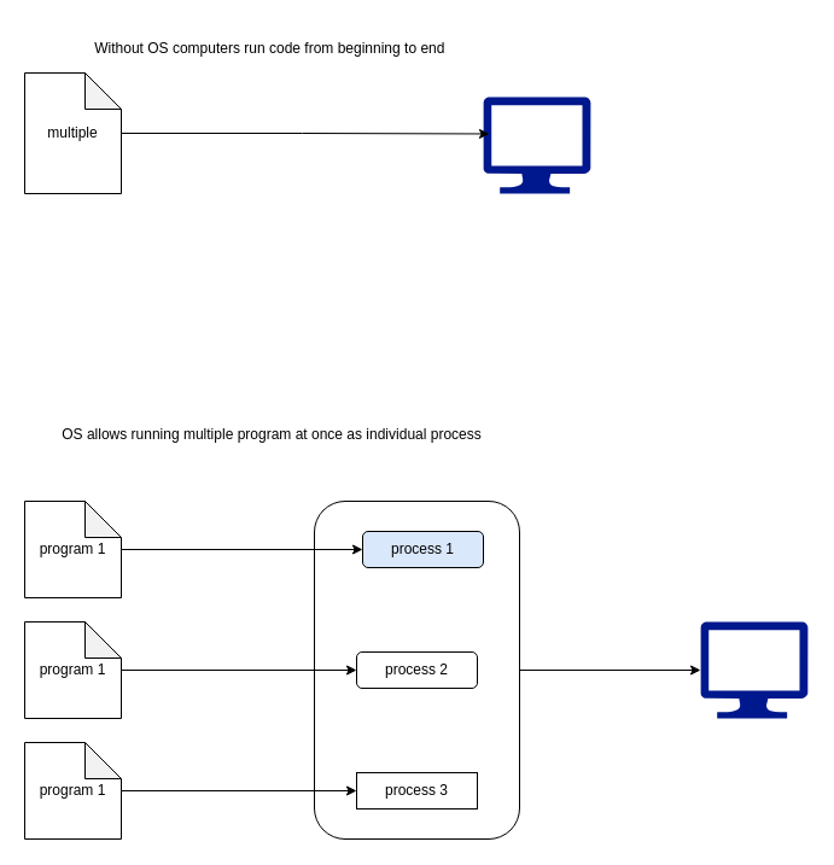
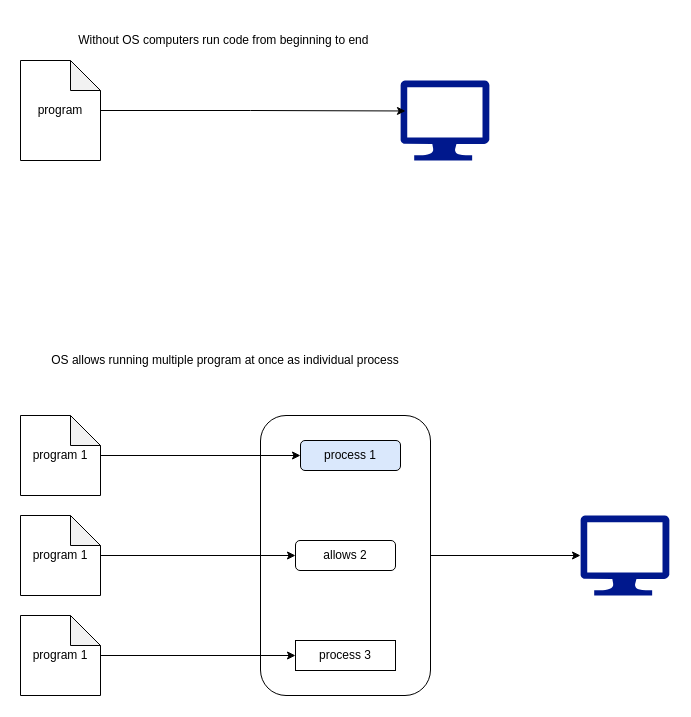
- <mxCell id="4" value="multiple" style="shape=note;whiteSpace=wrap;html=1;backgroundOutline=1;darkOpacity=0.05;" vertex="1" parent="1"><mxGeometry x="20" y="60" width="80" height="100" as="geometry" /></mxCell>
+ <mxCell id="4" value="program" style="shape=note;whiteSpace=wrap;html=1;backgroundOutline=1;darkOpacity=0.05;" vertex="1" parent="1"><mxGeometry x="20" y="60" width="80" height="100" as="geometry" /></mxCell>
- <mxCell id="15" value="process 2" style="rounded=1;whiteSpace=wrap;html=1;" vertex="1" parent="6"><mxGeometry x="275" y="160" width="100" height="30" as="geometry" /></mxCell>
+ <mxCell id="15" value="allows 2" style="rounded=1;whiteSpace=wrap;html=1;" vertex="1" parent="6"><mxGeometry x="275" y="160" width="100" height="30" as="geometry" /></mxCell>
